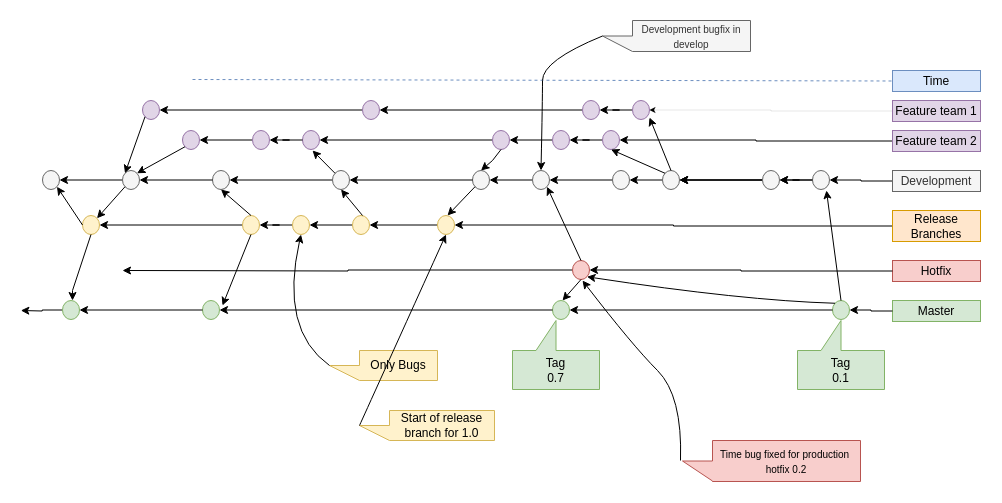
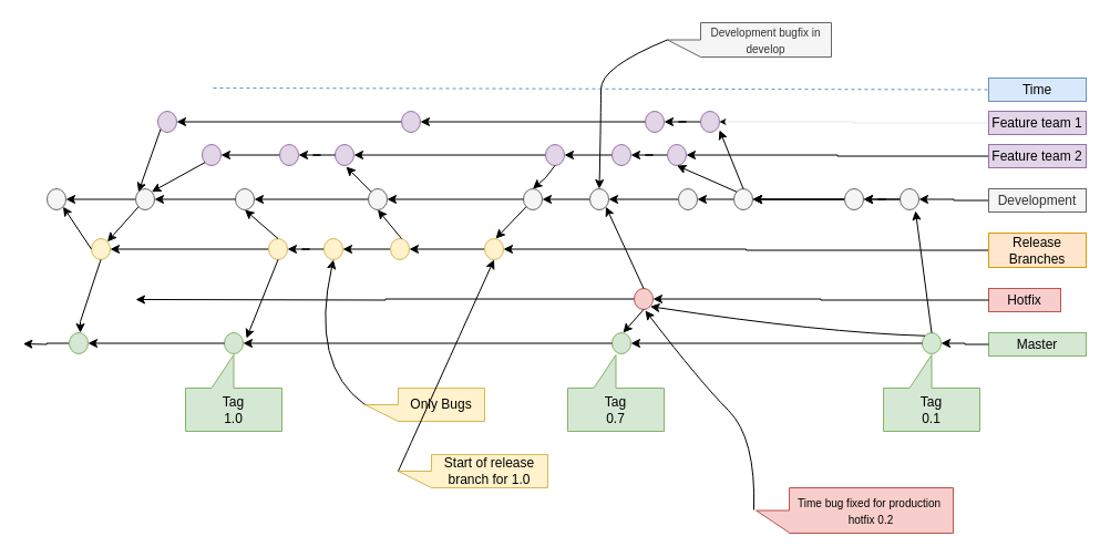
- <mxCell id="5" value="Hotfix" style="text;html=1;strokeColor=#b85450;fillColor=#f8cecc;align=center;verticalAlign=middle;whiteSpace=wrap;rounded=0;" vertex="1" parent="1"><mxGeometry x="892" y="260" width="88" height="21" as="geometry" /></mxCell>
+ <mxCell id="5" value="Hotfix" style="text;html=1;strokeColor=#b85450;fillColor=#f8cecc;align=center;verticalAlign=middle;whiteSpace=wrap;rounded=0;" vertex="1" parent="1"><mxGeometry x="892" y="260" width="65" height="21" as="geometry" /></mxCell>
+ <mxCell id="94" value="Tag&lt;br&gt;1.0" style="shape=callout;whiteSpace=wrap;html=1;perimeter=calloutPerimeter;direction=west;fillColor=#d5e8d4;strokeColor=#82b366;" vertex="1" parent="1"><mxGeometry x="167" y="320" width="87" height="69" as="geometry" /></mxCell>
